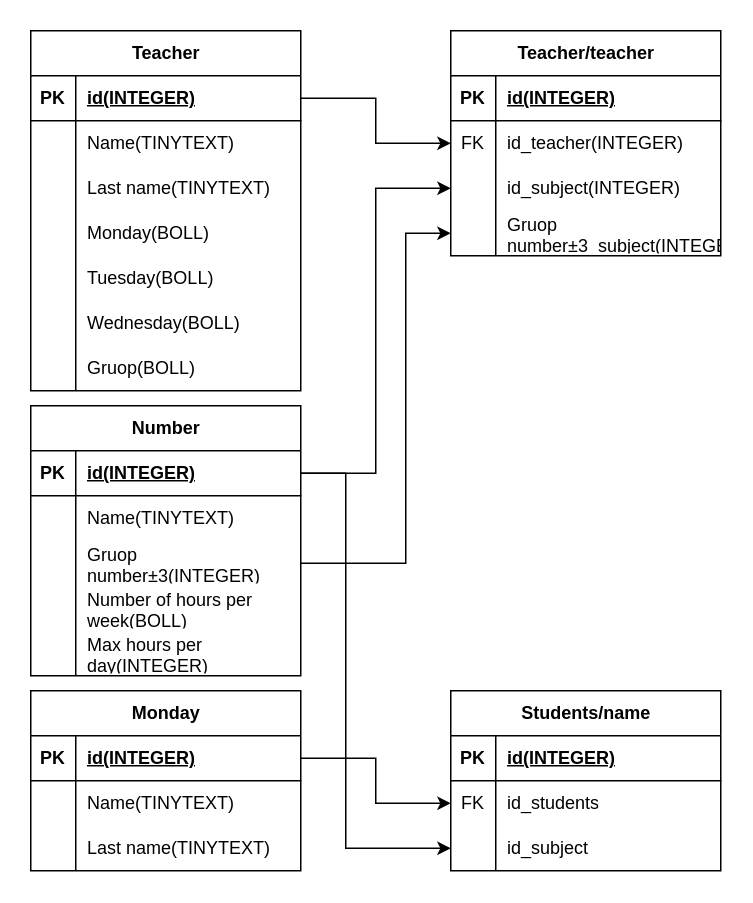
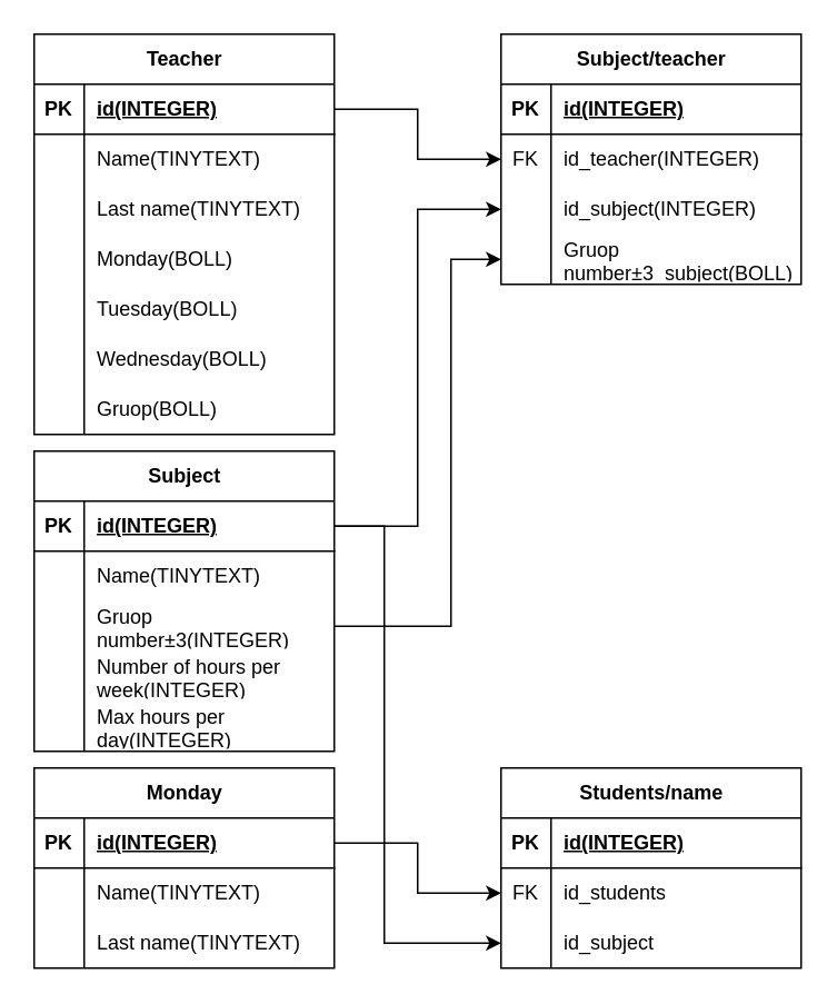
- <mxCell id="40" value="&lt;span style=&quot;text-wrap: wrap;&quot;&gt;Teacher/teacher&lt;/span&gt;" style="shape=table;startSize=30;container=1;collapsible=1;childLayout=tableLayout;fixedRows=1;rowLines=0;fontStyle=1;align=center;resizeLast=1;html=1;" vertex="1" parent="1"><mxGeometry x="300" y="20" width="180" height="150" as="geometry" /></mxCell>
+ <mxCell id="40" value="&lt;span style=&quot;text-wrap: wrap;&quot;&gt;Subject/teacher&lt;/span&gt;" style="shape=table;startSize=30;container=1;collapsible=1;childLayout=tableLayout;fixedRows=1;rowLines=0;fontStyle=1;align=center;resizeLast=1;html=1;" vertex="1" parent="1"><mxGeometry x="300" y="20" width="180" height="150" as="geometry" /></mxCell>
- <mxCell id="52" value="Gruop number±3_subject(INTEGER)" style="shape=partialRectangle;connectable=0;fillColor=none;top=0;left=0;bottom=0;right=0;align=left;spacingLeft=6;overflow=hidden;whiteSpace=wrap;html=1;" vertex="1" parent="50"><mxGeometry x="30" width="150" height="30" as="geometry"><mxRectangle width="150" height="30" as="alternateBounds" /></mxGeometry></mxCell>
+ <mxCell id="52" value="Gruop number±3_subject(BOLL)" style="shape=partialRectangle;connectable=0;fillColor=none;top=0;left=0;bottom=0;right=0;align=left;spacingLeft=6;overflow=hidden;whiteSpace=wrap;html=1;" vertex="1" parent="50"><mxGeometry x="30" width="150" height="30" as="geometry"><mxRectangle width="150" height="30" as="alternateBounds" /></mxGeometry></mxCell>
- <mxCell id="24" value="&lt;span style=&quot;text-wrap: wrap;&quot;&gt;Number&lt;/span&gt;" style="shape=table;startSize=30;container=1;collapsible=1;childLayout=tableLayout;fixedRows=1;rowLines=0;fontStyle=1;align=center;resizeLast=1;html=1;" vertex="1" parent="1"><mxGeometry x="20" y="270" width="180" height="180" as="geometry" /></mxCell>
+ <mxCell id="24" value="&lt;span style=&quot;text-wrap: wrap;&quot;&gt;Subject&lt;/span&gt;" style="shape=table;startSize=30;container=1;collapsible=1;childLayout=tableLayout;fixedRows=1;rowLines=0;fontStyle=1;align=center;resizeLast=1;html=1;" vertex="1" parent="1"><mxGeometry x="20" y="270" width="180" height="180" as="geometry" /></mxCell>
- <mxCell id="36" value="Number of hours per week(BOLL)" style="shape=partialRectangle;connectable=0;fillColor=none;top=0;left=0;bottom=0;right=0;align=left;spacingLeft=6;overflow=hidden;whiteSpace=wrap;html=1;" vertex="1" parent="34"><mxGeometry x="30" width="150" height="30" as="geometry"><mxRectangle width="150" height="30" as="alternateBounds" /></mxGeometry></mxCell>
+ <mxCell id="36" value="Number of hours per week(INTEGER)" style="shape=partialRectangle;connectable=0;fillColor=none;top=0;left=0;bottom=0;right=0;align=left;spacingLeft=6;overflow=hidden;whiteSpace=wrap;html=1;" vertex="1" parent="34"><mxGeometry x="30" width="150" height="30" as="geometry"><mxRectangle width="150" height="30" as="alternateBounds" /></mxGeometry></mxCell>
